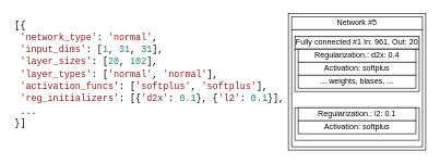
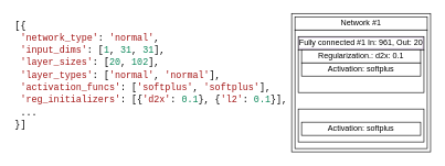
- <mxCell id="4" value="Network #5" style="rounded=0;whiteSpace=wrap;html=1;labelBackgroundColor=#FFFFFF;fontColor=none;align=center;" parent="1" vertex="1"><mxGeometry x="445" y="25" width="200" height="20" as="geometry" /></mxCell>
+ <mxCell id="4" value="Network #1" style="rounded=0;whiteSpace=wrap;html=1;labelBackgroundColor=#FFFFFF;fontColor=none;align=center;" parent="1" vertex="1"><mxGeometry x="445" y="25" width="200" height="20" as="geometry" /></mxCell>
- <mxCell id="8" value="Regularization.: d2x: 0.4" style="rounded=0;whiteSpace=wrap;html=1;labelBackgroundColor=#FFFFFF;fontColor=none;align=center;" parent="1" vertex="1"><mxGeometry x="455" y="75" width="180" height="20" as="geometry" /></mxCell>
+ <mxCell id="8" value="Regularization.: d2x: 0.1" style="rounded=0;whiteSpace=wrap;html=1;labelBackgroundColor=#FFFFFF;fontColor=none;align=center;" parent="1" vertex="1"><mxGeometry x="455" y="75" width="180" height="20" as="geometry" /></mxCell>
- <mxCell id="13" value="... weights, biases, ..." style="rounded=0;whiteSpace=wrap;html=1;labelBackgroundColor=#FFFFFF;fontColor=none;align=center;" parent="1" vertex="1"><mxGeometry x="455" y="115" width="180" height="20" as="geometry" /></mxCell>
- <mxCell id="11" value="Regularization.: l2: 0.1" style="rounded=0;whiteSpace=wrap;html=1;labelBackgroundColor=#FFFFFF;fontColor=none;align=center;" parent="1" vertex="1"><mxGeometry x="455" y="165" width="180" height="20" as="geometry" /></mxCell>
